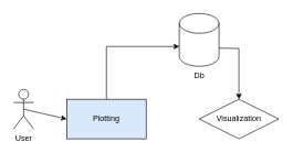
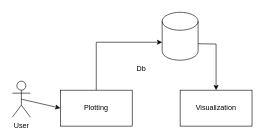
- <mxCell id="9" value="Db" style="text;html=1;align=center;verticalAlign=middle;resizable=0;points=[];autosize=1;strokeColor=none;fillColor=none;" vertex="1" parent="1"><mxGeometry x="280" y="100" width="40" height="30" as="geometry" /></mxCell>
+ <mxCell id="9" value="Db" style="text;html=1;align=center;verticalAlign=middle;resizable=0;points=[];autosize=1;strokeColor=none;fillColor=none;" vertex="1" parent="1"><mxGeometry x="215" y="100" width="40" height="30" as="geometry" /></mxCell>
- <mxCell id="5" value="Plotting" style="rounded=0;whiteSpace=wrap;html=1;fillColor=#dae8fc;" vertex="1" parent="1"><mxGeometry x="100" y="150" width="120" height="60" as="geometry" /></mxCell>
+ <mxCell id="5" value="Plotting" style="rounded=0;whiteSpace=wrap;html=1;" vertex="1" parent="1"><mxGeometry x="100" y="150" width="120" height="60" as="geometry" /></mxCell>
- <mxCell id="4" value="Visualization" style="rhombus;whiteSpace=wrap;html=1;" vertex="1" parent="1"><mxGeometry x="300" y="150" width="120" height="60" as="geometry" /></mxCell>
+ <mxCell id="4" value="Visualization" style="rounded=0;whiteSpace=wrap;html=1;" vertex="1" parent="1"><mxGeometry x="300" y="150" width="120" height="60" as="geometry" /></mxCell>
